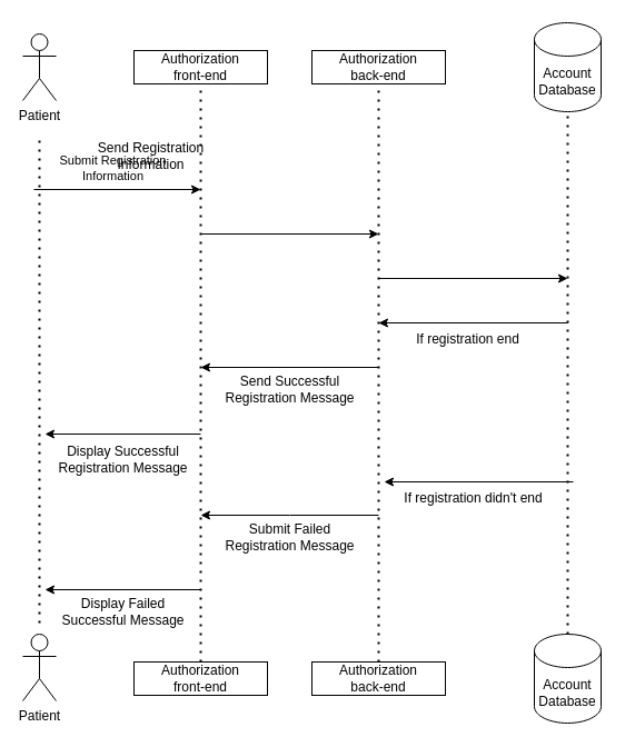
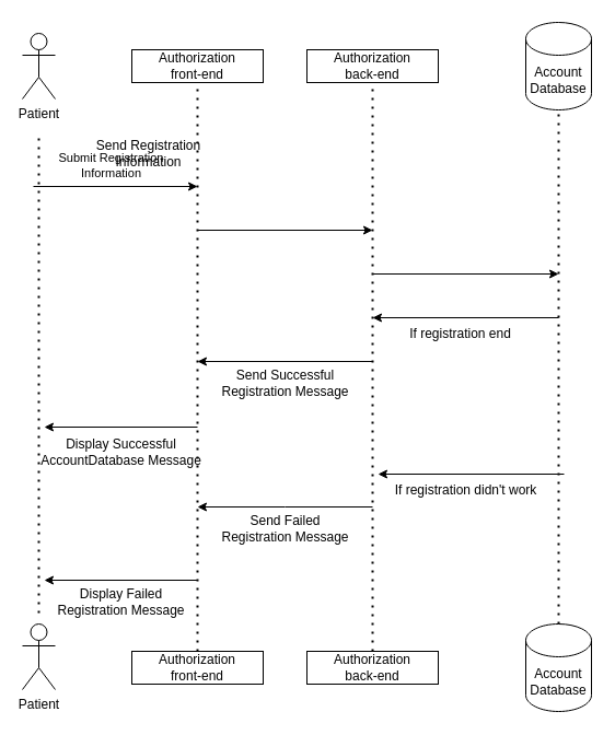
- <mxCell id="24" value="Display Successful&lt;br style=&quot;border-color: var(--border-color);&quot;&gt;Registration Message" style="text;html=1;align=center;verticalAlign=middle;resizable=0;points=[];autosize=1;strokeColor=none;fillColor=none;" vertex="1" parent="1"><mxGeometry x="40" y="393" width="140" height="40" as="geometry" /></mxCell>
+ <mxCell id="24" value="Display Successful&lt;br style=&quot;border-color: var(--border-color);&quot;&gt;AccountDatabase Message" style="text;html=1;align=center;verticalAlign=middle;resizable=0;points=[];autosize=1;strokeColor=none;fillColor=none;" vertex="1" parent="1"><mxGeometry x="40" y="393" width="140" height="40" as="geometry" /></mxCell>
- <mxCell id="26" value="If registration didn't end" style="text;html=1;align=center;verticalAlign=middle;resizable=0;points=[];autosize=1;strokeColor=none;fillColor=none;" vertex="1" parent="1"><mxGeometry x="350" y="433" width="150" height="30" as="geometry" /></mxCell>
+ <mxCell id="26" value="If registration didn't work" style="text;html=1;align=center;verticalAlign=middle;resizable=0;points=[];autosize=1;strokeColor=none;fillColor=none;" vertex="1" parent="1"><mxGeometry x="350" y="433" width="150" height="30" as="geometry" /></mxCell>
- <mxCell id="27" value="Submit Failed&lt;br&gt;Registration Message" style="text;html=1;align=center;verticalAlign=middle;resizable=0;points=[];autosize=1;strokeColor=none;fillColor=none;" vertex="1" parent="1"><mxGeometry x="190" y="463" width="140" height="40" as="geometry" /></mxCell>
+ <mxCell id="27" value="Send Failed&lt;br&gt;Registration Message" style="text;html=1;align=center;verticalAlign=middle;resizable=0;points=[];autosize=1;strokeColor=none;fillColor=none;" vertex="1" parent="1"><mxGeometry x="190" y="463" width="140" height="40" as="geometry" /></mxCell>
- <mxCell id="30" value="Display Failed&lt;br&gt;Successful Message" style="text;html=1;align=center;verticalAlign=middle;resizable=0;points=[];autosize=1;strokeColor=none;fillColor=none;" vertex="1" parent="1"><mxGeometry x="40" y="530" width="140" height="40" as="geometry" /></mxCell>
+ <mxCell id="30" value="Display Failed&lt;br&gt;Registration Message" style="text;html=1;align=center;verticalAlign=middle;resizable=0;points=[];autosize=1;strokeColor=none;fillColor=none;" vertex="1" parent="1"><mxGeometry x="40" y="530" width="140" height="40" as="geometry" /></mxCell>
